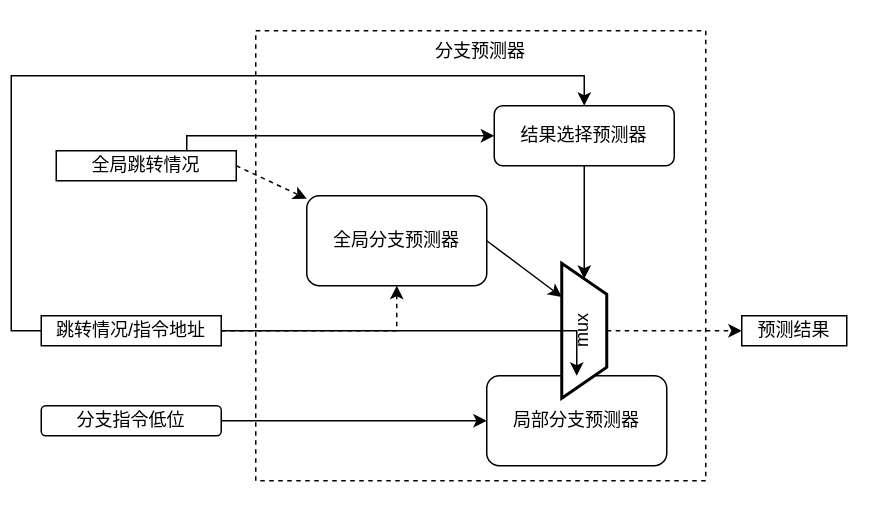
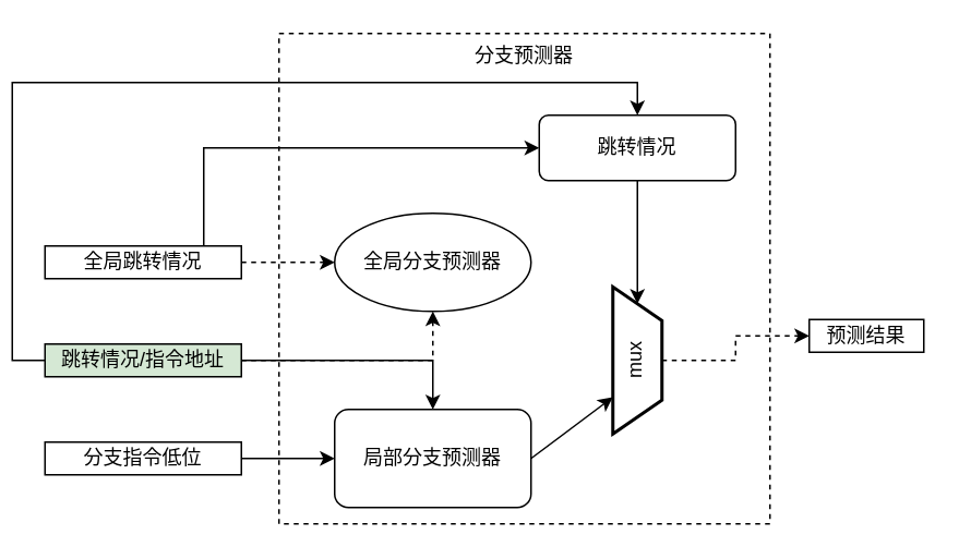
- <mxCell id="10" value="结果选择预测器" style="rounded=1;whiteSpace=wrap;html=1;arcSize=14;" parent="1" vertex="1"><mxGeometry x="322" y="70" width="120" height="40" as="geometry" /></mxCell>
+ <mxCell id="10" value="跳转情况" style="rounded=1;whiteSpace=wrap;html=1;arcSize=14;" parent="1" vertex="1"><mxGeometry x="322" y="70" width="120" height="40" as="geometry" /></mxCell>
- <mxCell id="13" value="全局跳转情况" style="rounded=0;whiteSpace=wrap;html=1;" parent="1" vertex="1"><mxGeometry x="30" y="100" width="120" height="20" as="geometry" /></mxCell>
+ <mxCell id="13" value="全局跳转情况" style="rounded=0;whiteSpace=wrap;html=1;" parent="1" vertex="1"><mxGeometry x="20" y="150" width="120" height="20" as="geometry" /></mxCell>
- <mxCell id="4" value="全局分支预测器" style="rounded=1;whiteSpace=wrap;html=1;arcSize=14;" parent="1" vertex="1"><mxGeometry x="197" y="130" width="120" height="60" as="geometry" /></mxCell>
+ <mxCell id="4" value="全局分支预测器" style="ellipse;whiteSpace=wrap;html=1;arcSize=14;" parent="1" vertex="1"><mxGeometry x="197" y="130" width="120" height="60" as="geometry" /></mxCell>
- <mxCell id="3" style="edgeStyle=none;rounded=0;orthogonalLoop=1;jettySize=auto;html=1;exitX=1;exitY=0.5;exitDx=0;exitDy=0;entryX=0.75;entryY=0;entryDx=0;entryDy=0;" parent="1" source="4" target="8" edge="1"><mxGeometry relative="1" as="geometry" /></mxCell>
- <mxCell id="20" value="跳转情况/指令地址" style="rounded=0;whiteSpace=wrap;html=1;" parent="1" vertex="1"><mxGeometry x="20" y="210" width="120" height="20" as="geometry" /></mxCell>
+ <mxCell id="20" value="跳转情况/指令地址" style="rounded=0;whiteSpace=wrap;html=1;fillColor=#d5e8d4;" parent="1" vertex="1"><mxGeometry x="20" y="210" width="120" height="20" as="geometry" /></mxCell>
- <mxCell id="16" value="预测结果" style="rounded=0;whiteSpace=wrap;html=1;" parent="1" vertex="1"><mxGeometry x="487" y="210" width="70" height="20" as="geometry" /></mxCell>
+ <mxCell id="16" value="预测结果" style="rounded=0;whiteSpace=wrap;html=1;" parent="1" vertex="1"><mxGeometry x="487" y="195" width="70" height="20" as="geometry" /></mxCell>
- <mxCell id="15" value="分支指令低位" style="whiteSpace=wrap;html=1;rounded=1;" parent="1" vertex="1"><mxGeometry x="20" y="270" width="120" height="20" as="geometry" /></mxCell>
+ <mxCell id="15" value="分支指令低位" style="rounded=0;whiteSpace=wrap;html=1;" parent="1" vertex="1"><mxGeometry x="20" y="270" width="120" height="20" as="geometry" /></mxCell>
- <mxCell id="6" value="局部分支预测器" style="rounded=1;whiteSpace=wrap;html=1;arcSize=14;" parent="1" vertex="1"><mxGeometry x="317" y="250" width="120" height="60" as="geometry" /></mxCell>
+ <mxCell id="6" value="局部分支预测器" style="rounded=1;whiteSpace=wrap;html=1;arcSize=14;" parent="1" vertex="1"><mxGeometry x="197" y="250" width="120" height="60" as="geometry" /></mxCell>
